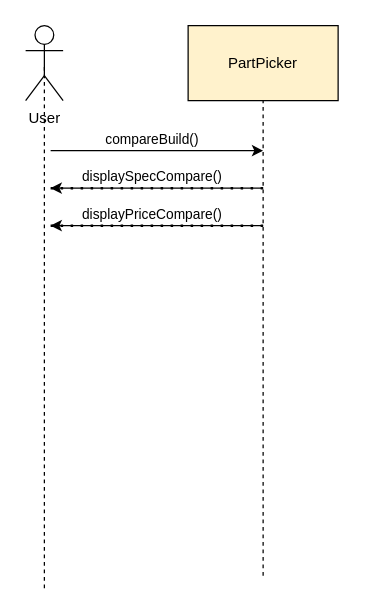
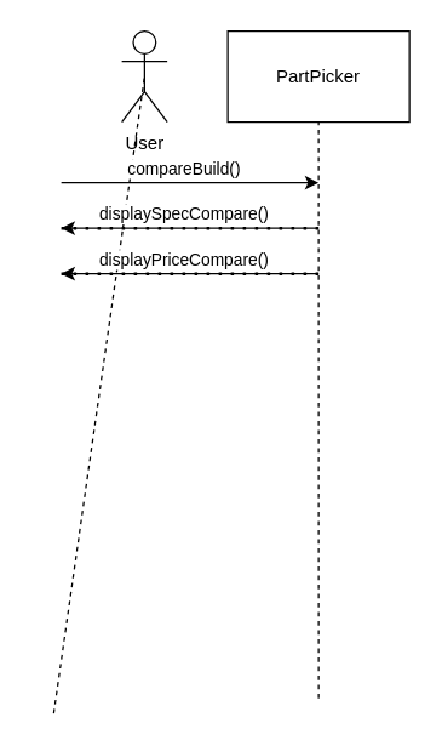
- <mxCell id="3" value="User" style="shape=umlActor;verticalLabelPosition=bottom;verticalAlign=top;html=1;outlineConnect=0;" vertex="1" parent="1"><mxGeometry x="20" y="20" width="30" height="60" as="geometry" /></mxCell>
+ <mxCell id="3" value="User" style="shape=umlActor;verticalLabelPosition=bottom;verticalAlign=top;html=1;outlineConnect=0;" vertex="1" parent="1"><mxGeometry x="80" y="20" width="30" height="60" as="geometry" /></mxCell>
- <mxCell id="2" value="PartPicker" style="rounded=0;whiteSpace=wrap;html=1;fillColor=#fff2cc;" vertex="1" parent="1"><mxGeometry x="150" y="20" width="120" height="60" as="geometry" /></mxCell>
+ <mxCell id="2" value="PartPicker" style="rounded=0;whiteSpace=wrap;html=1;" vertex="1" parent="1"><mxGeometry x="150" y="20" width="120" height="60" as="geometry" /></mxCell>
